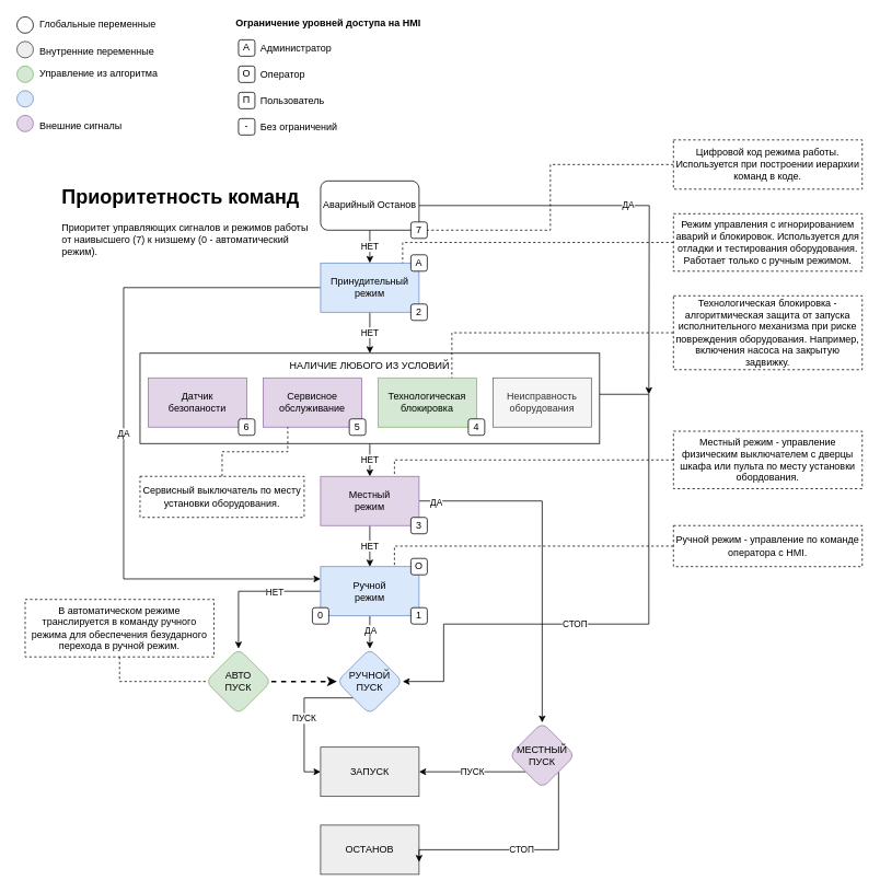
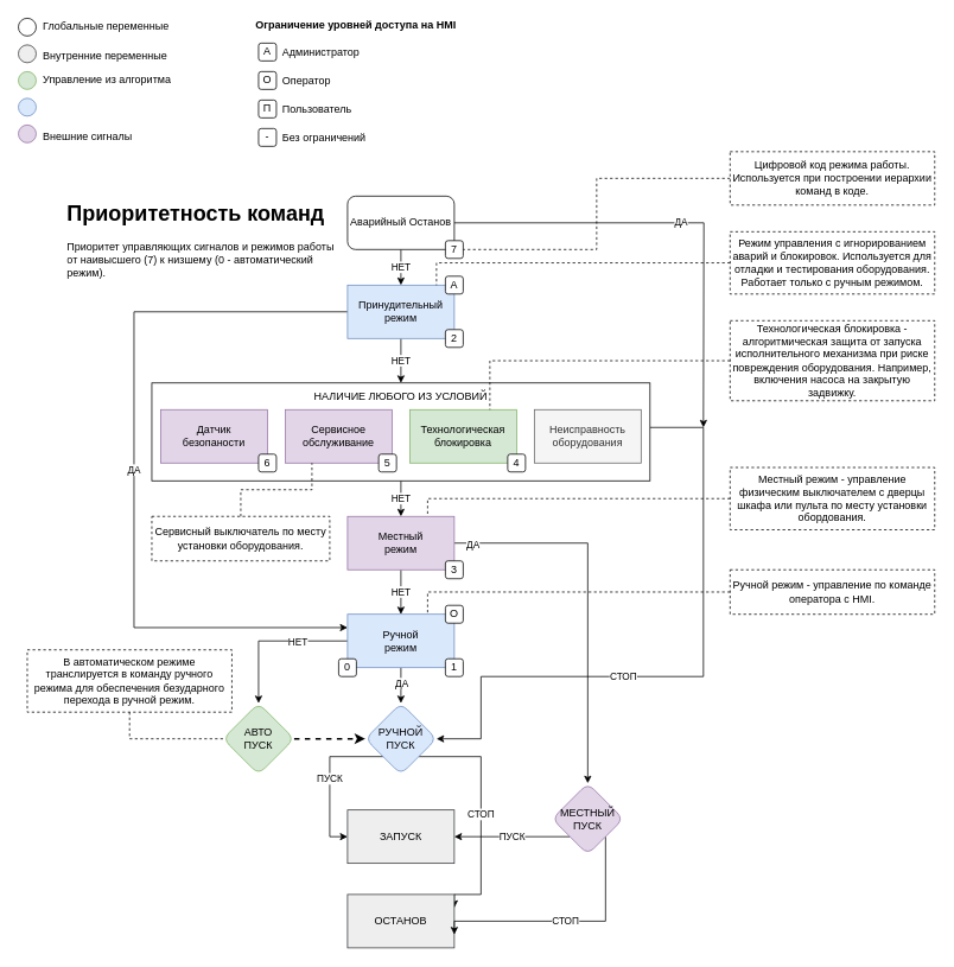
+ <mxCell id="17" value="СТОП" style="edgeStyle=orthogonalEdgeStyle;rounded=0;orthogonalLoop=1;jettySize=auto;html=1;exitX=1;exitY=1;exitDx=0;exitDy=0;entryX=1;entryY=0.25;entryDx=0;entryDy=0;" parent="1" source="19" target="20" edge="1"><mxGeometry relative="1" as="geometry"><Array as="points"><mxPoint x="540" y="850" /><mxPoint x="540" y="1005" /></Array></mxGeometry></mxCell>
